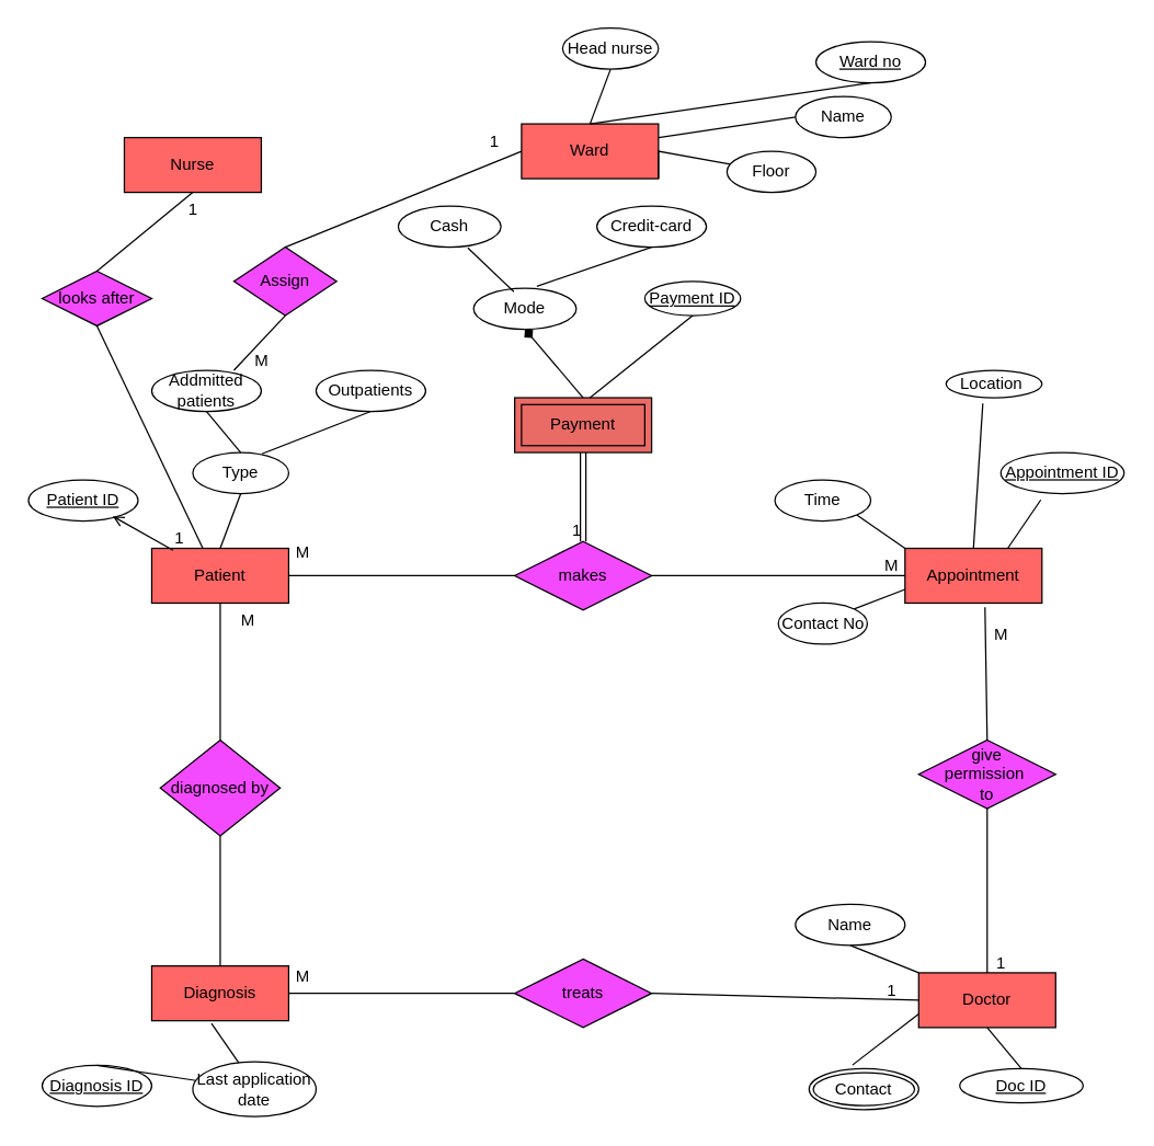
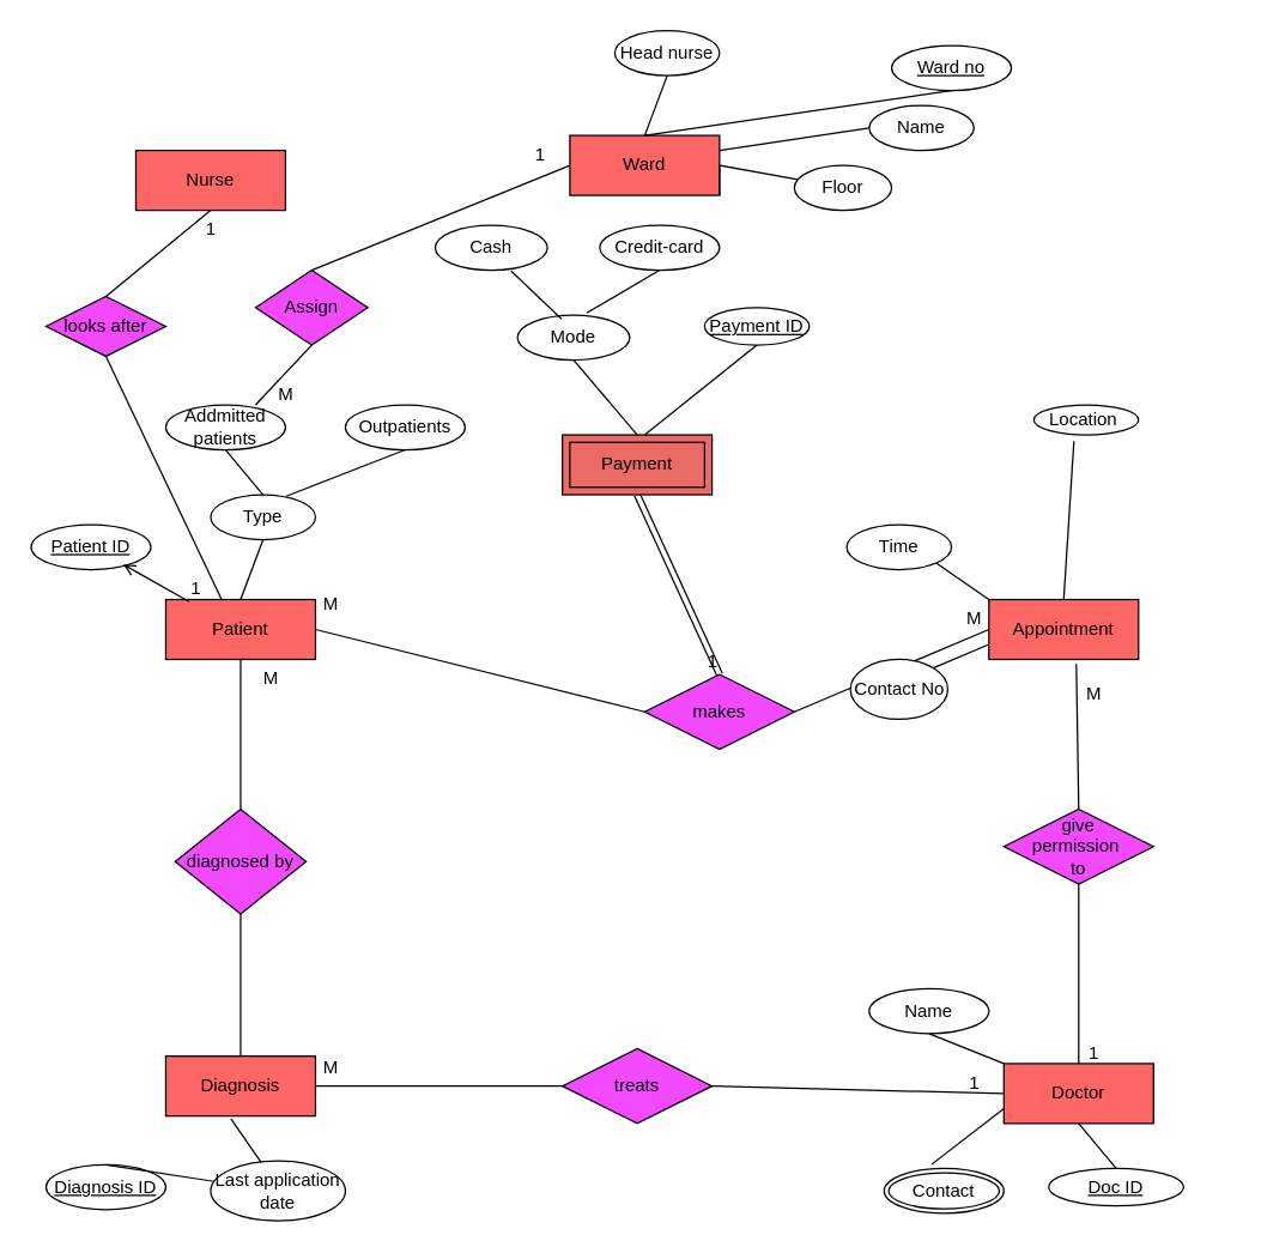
- <mxCell id="27" value="Credit-card" style="ellipse;whiteSpace=wrap;html=1;align=center;" vertex="1" parent="1"><mxGeometry x="435" y="150" width="80" height="30" as="geometry" /></mxCell>
+ <mxCell id="27" value="Credit-card" style="ellipse;whiteSpace=wrap;html=1;align=center;" vertex="1" parent="1"><mxGeometry x="400" y="150" width="80" height="30" as="geometry" /></mxCell>
- <mxCell id="25" value="" style="endArrow=diamond;html=1;rounded=0;entryX=0.5;entryY=1;entryDx=0;entryDy=0;exitX=0.5;exitY=0;exitDx=0;exitDy=0;" edge="1" parent="1" source="24" target="29"><mxGeometry relative="1" as="geometry"><mxPoint x="340" y="380" as="sourcePoint" /><mxPoint x="500" y="380" as="targetPoint" /></mxGeometry></mxCell>
+ <mxCell id="25" value="" style="endArrow=none;html=1;rounded=0;entryX=0.5;entryY=1;entryDx=0;entryDy=0;exitX=0.5;exitY=0;exitDx=0;exitDy=0;" edge="1" parent="1" source="24" target="29"><mxGeometry relative="1" as="geometry"><mxPoint x="340" y="380" as="sourcePoint" /><mxPoint x="500" y="380" as="targetPoint" /></mxGeometry></mxCell>
- <mxCell id="45" value="Appointment ID" style="ellipse;whiteSpace=wrap;html=1;align=center;fontStyle=4;" vertex="1" parent="1"><mxGeometry x="730" y="330" width="90" height="30" as="geometry" /></mxCell>
- <mxCell id="53" value="" style="endArrow=none;html=1;rounded=0;entryX=0.75;entryY=0;entryDx=0;entryDy=0;exitX=0.324;exitY=1.153;exitDx=0;exitDy=0;exitPerimeter=0;" edge="1" parent="1" source="45" target="3"><mxGeometry relative="1" as="geometry"><mxPoint x="350" y="520" as="sourcePoint" /><mxPoint x="510" y="520" as="targetPoint" /></mxGeometry></mxCell>
- <mxCell id="9" value="makes" style="shape=rhombus;perimeter=rhombusPerimeter;whiteSpace=wrap;html=1;align=center;fillColor=#F34AFF;" vertex="1" parent="1"><mxGeometry x="375" y="395" width="100" height="50" as="geometry" /></mxCell>
+ <mxCell id="9" value="makes" style="shape=rhombus;perimeter=rhombusPerimeter;whiteSpace=wrap;html=1;align=center;fillColor=#F34AFF;" vertex="1" parent="1"><mxGeometry x="430" y="450" width="100" height="50" as="geometry" /></mxCell>
- <mxCell id="49" value="Contact No" style="ellipse;whiteSpace=wrap;html=1;align=center;" vertex="1" parent="1"><mxGeometry x="567.5" y="440" width="65" height="30" as="geometry" /></mxCell>
+ <mxCell id="49" value="Contact No" style="ellipse;whiteSpace=wrap;html=1;align=center;" vertex="1" parent="1"><mxGeometry x="567.5" y="440" width="65" height="40" as="geometry" /></mxCell>
